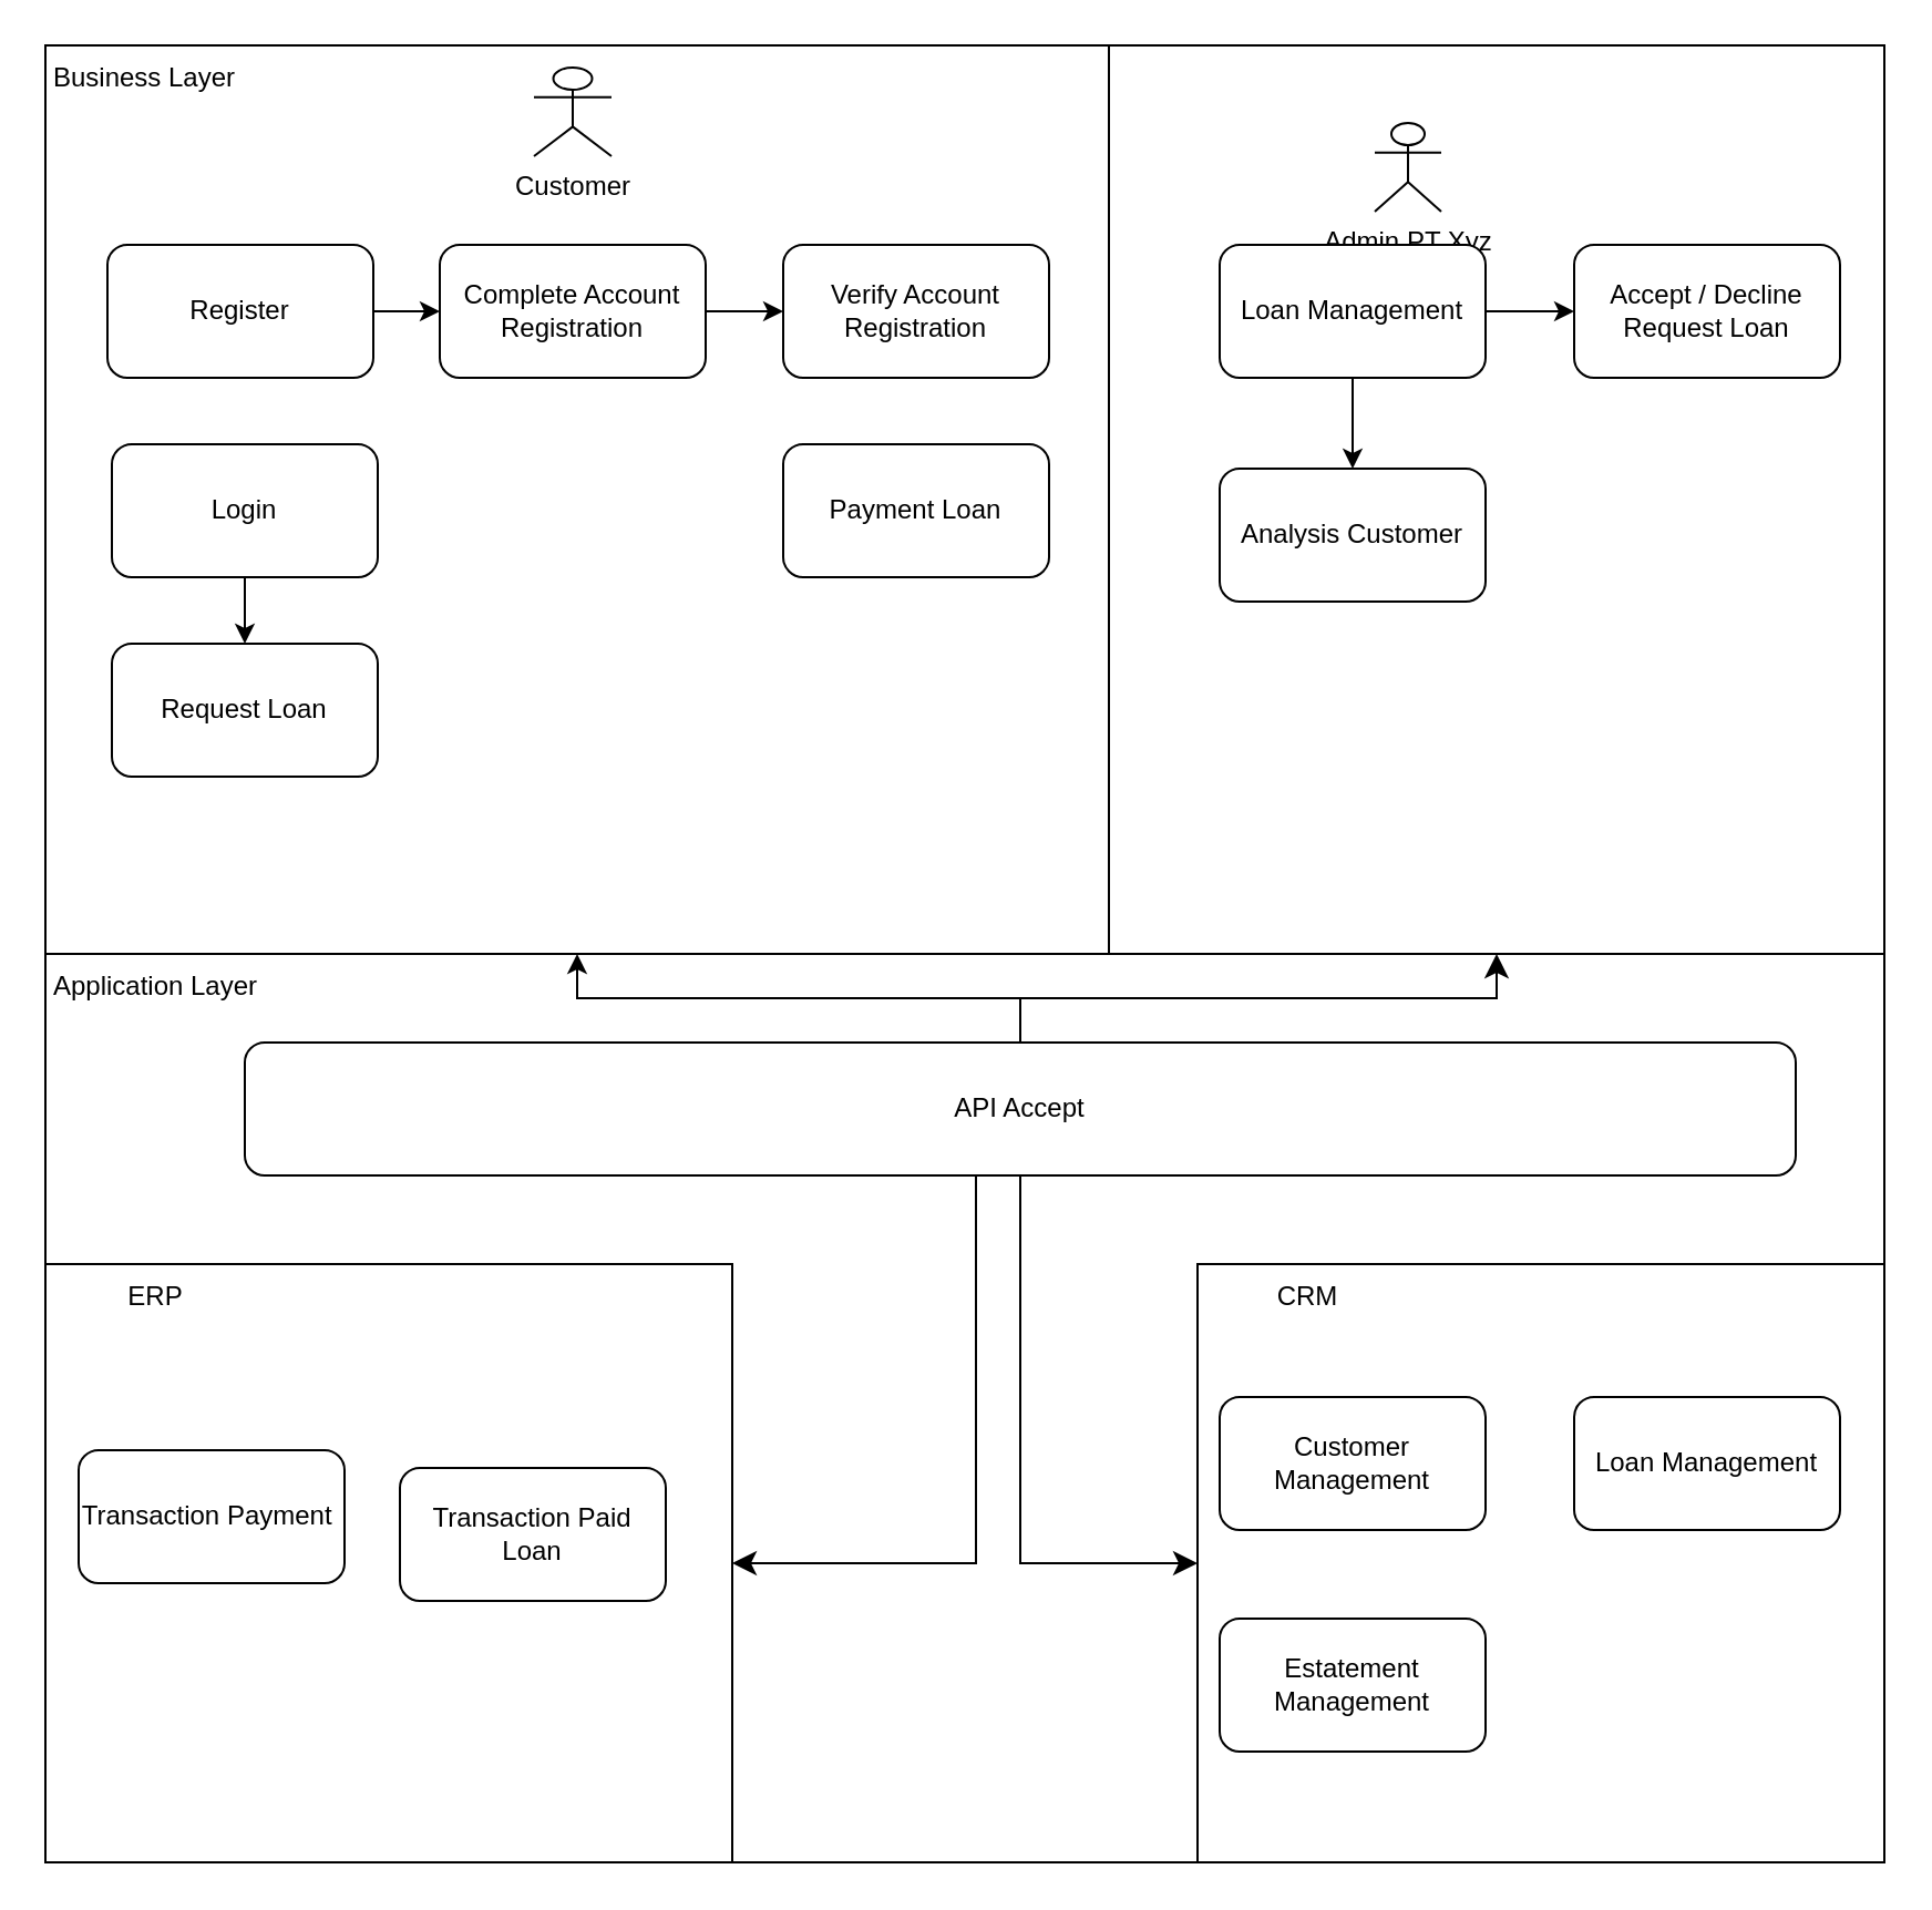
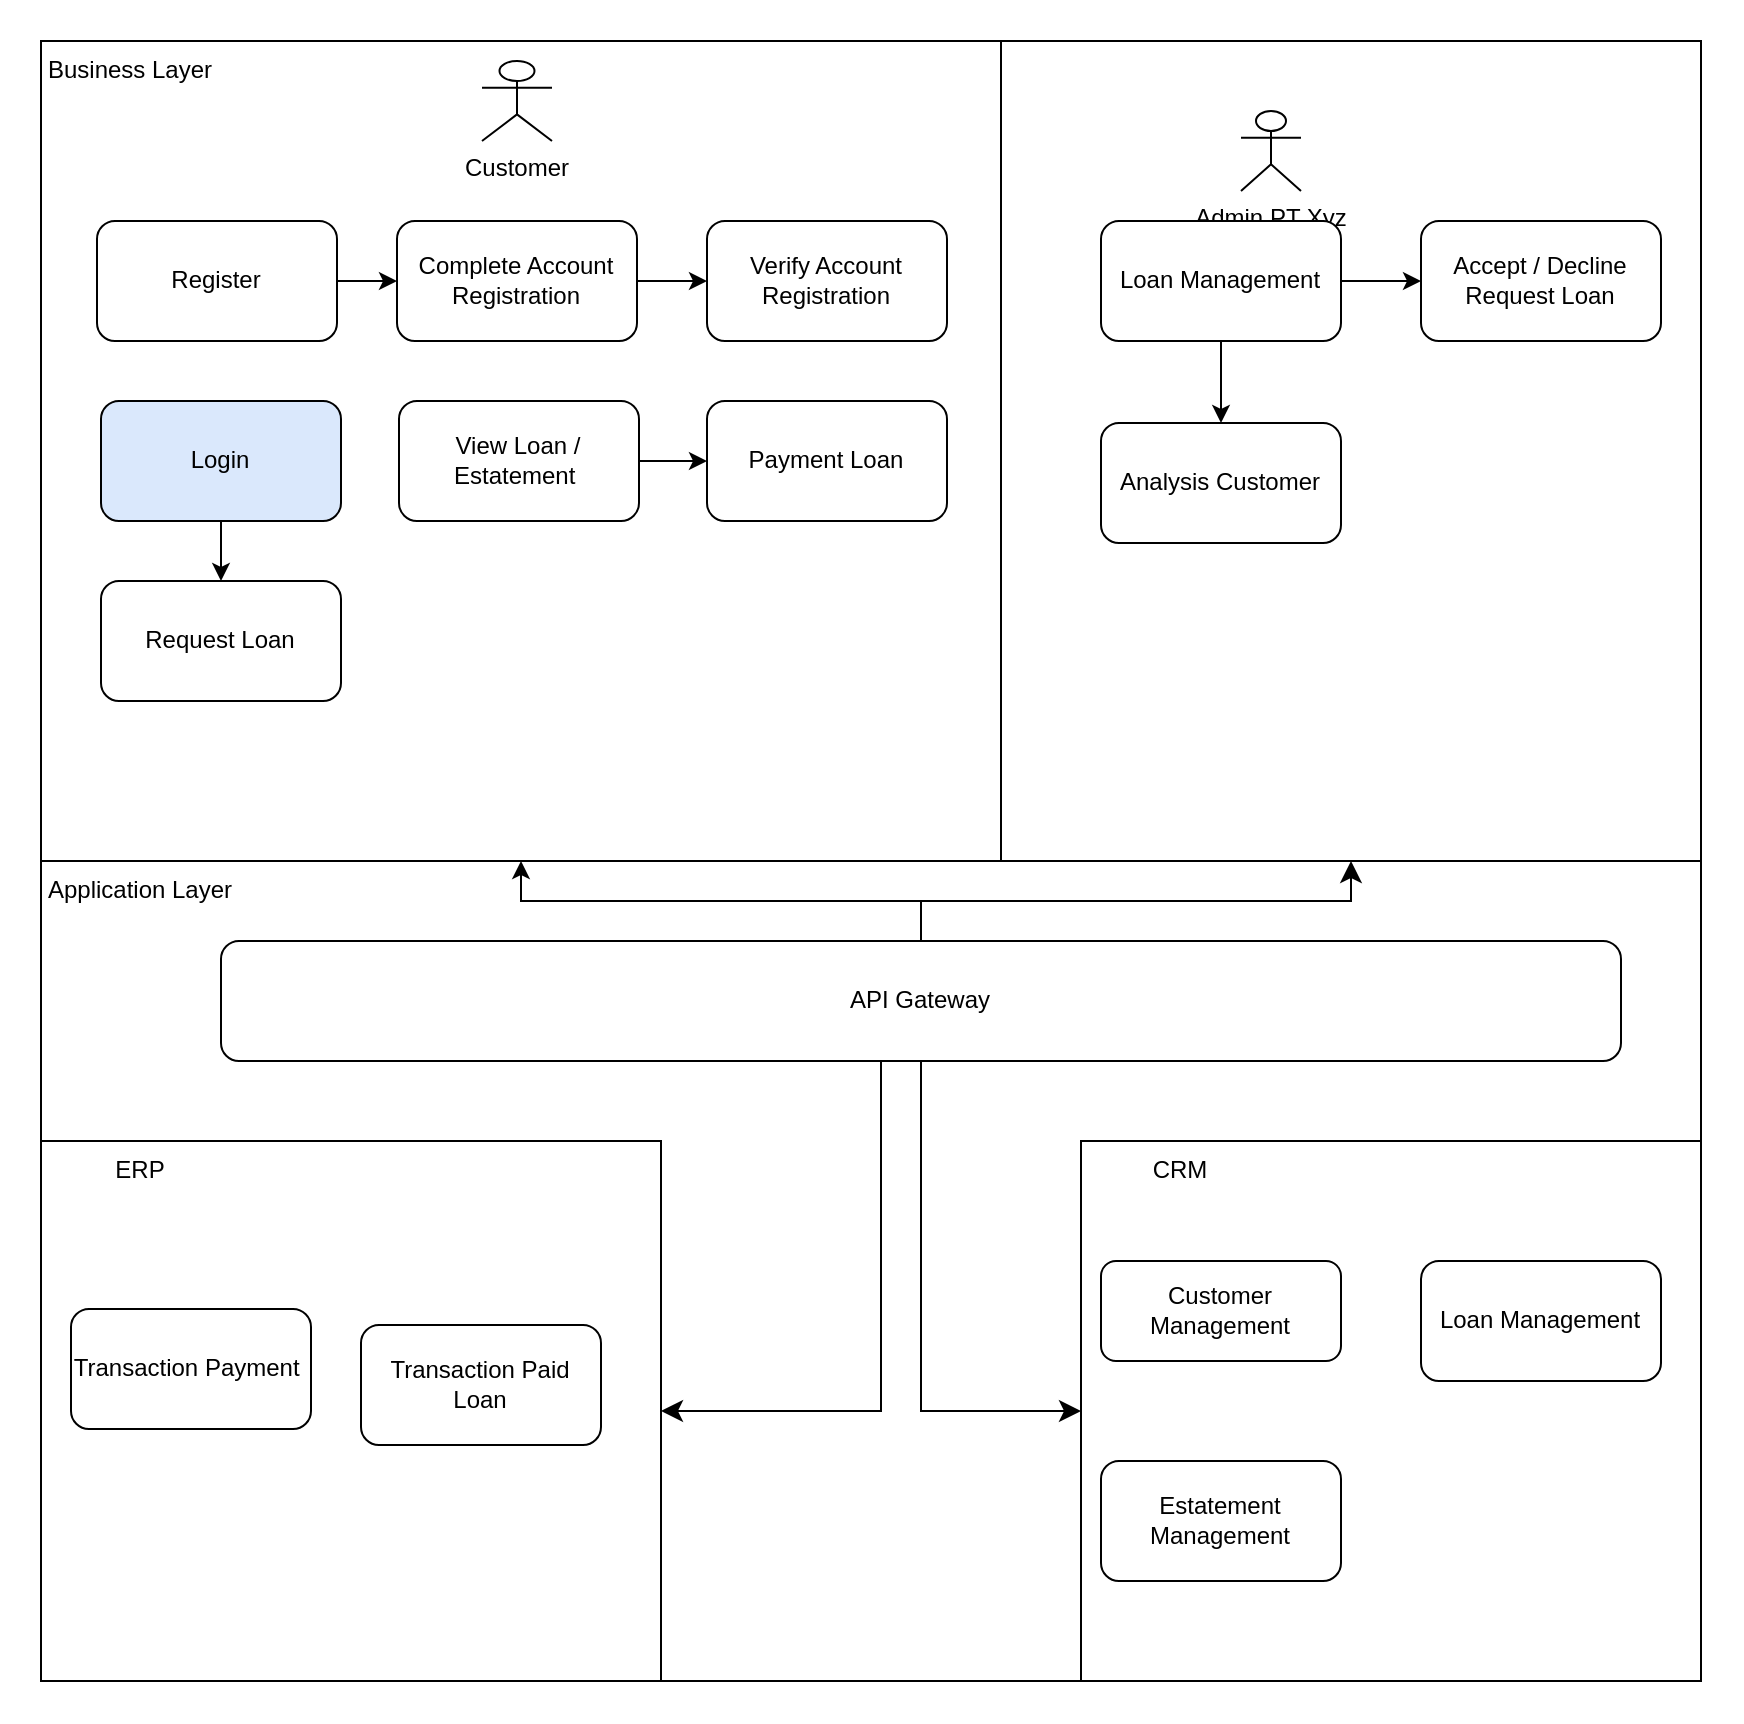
- <mxCell id="11" value="Login" style="rounded=1;whiteSpace=wrap;html=1;" vertex="1" parent="1"><mxGeometry x="50" y="200" width="120" height="60" as="geometry" /></mxCell>
+ <mxCell id="11" value="Login" style="rounded=1;whiteSpace=wrap;html=1;fillColor=#dae8fc;" vertex="1" parent="1"><mxGeometry x="50" y="200" width="120" height="60" as="geometry" /></mxCell>
+ <mxCell id="13" value="View Loan / Estatement&amp;nbsp;" style="rounded=1;whiteSpace=wrap;html=1;" vertex="1" parent="1"><mxGeometry x="199" y="200" width="120" height="60" as="geometry" /></mxCell>
+ <mxCell id="12" value="" style="edgeStyle=orthogonalEdgeStyle;rounded=0;orthogonalLoop=1;jettySize=auto;html=1;" edge="1" parent="1" source="13" target="36"><mxGeometry relative="1" as="geometry" /></mxCell>
- <mxCell id="25" value="API Accept" style="rounded=1;whiteSpace=wrap;html=1;" vertex="1" parent="1"><mxGeometry x="110" y="470" width="700" height="60" as="geometry" /></mxCell>
+ <mxCell id="25" value="API Gateway" style="rounded=1;whiteSpace=wrap;html=1;" vertex="1" parent="1"><mxGeometry x="110" y="470" width="700" height="60" as="geometry" /></mxCell>
- <mxCell id="29" value="Customer Management" style="rounded=1;whiteSpace=wrap;html=1;" vertex="1" parent="1"><mxGeometry x="550" y="630" width="120" height="60" as="geometry" /></mxCell>
+ <mxCell id="29" value="Customer Management" style="rounded=1;whiteSpace=wrap;html=1;" vertex="1" parent="1"><mxGeometry x="550" y="630" width="120" height="50" as="geometry" /></mxCell>
